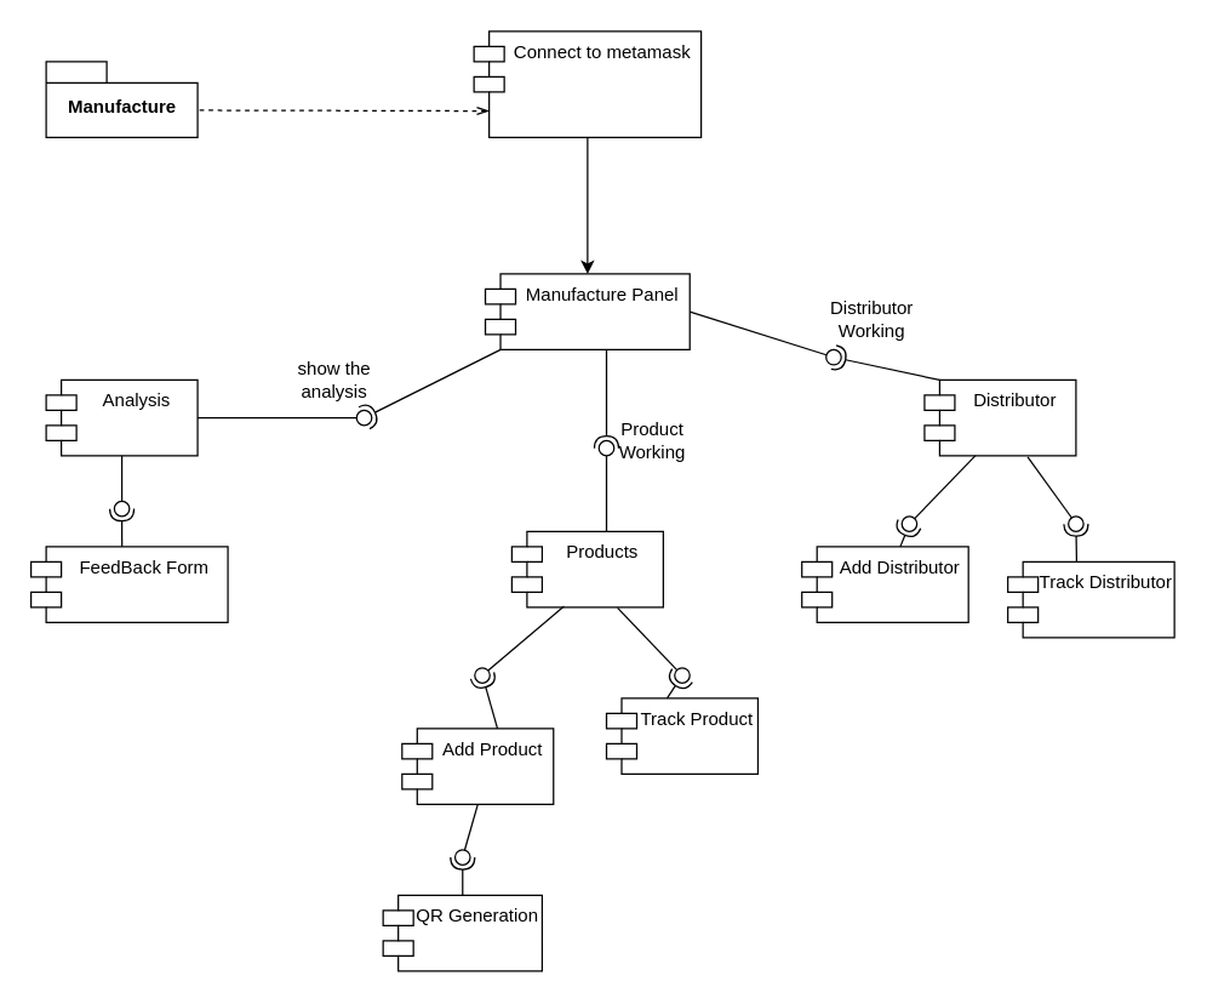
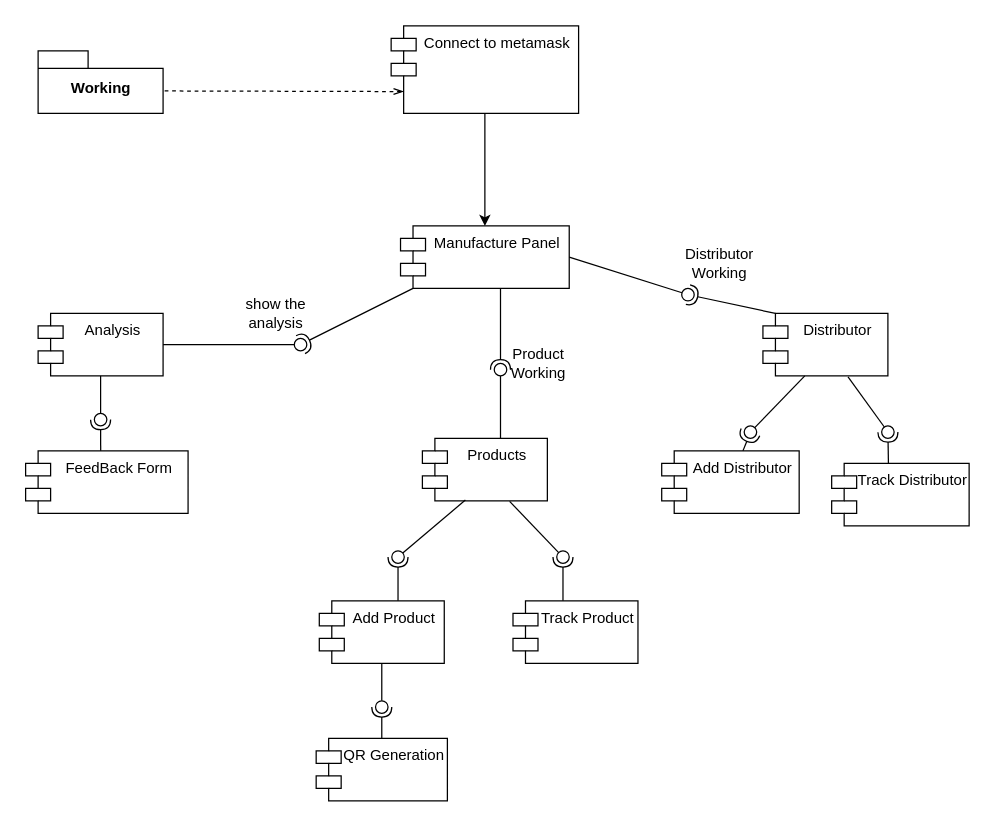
- <mxCell id="3" value="Manufacture" style="shape=folder;fontStyle=1;spacingTop=10;tabWidth=40;tabHeight=14;tabPosition=left;html=1;fontFamily=Helvetica;fontSize=12;fontColor=default;align=center;strokeColor=default;fillColor=default;" vertex="1" parent="1"><mxGeometry x="30" y="40" width="100" height="50" as="geometry" /></mxCell>
+ <mxCell id="3" value="Working" style="shape=folder;fontStyle=1;spacingTop=10;tabWidth=40;tabHeight=14;tabPosition=left;html=1;fontFamily=Helvetica;fontSize=12;fontColor=default;align=center;strokeColor=default;fillColor=default;" vertex="1" parent="1"><mxGeometry x="30" y="40" width="100" height="50" as="geometry" /></mxCell>
- <mxCell id="20" value="Track Product" style="shape=module;align=left;spacingLeft=20;align=center;verticalAlign=top;" vertex="1" parent="1"><mxGeometry x="400" y="460" width="100" height="50" as="geometry" /></mxCell>
+ <mxCell id="20" value="Track Product" style="shape=module;align=left;spacingLeft=20;align=center;verticalAlign=top;" vertex="1" parent="1"><mxGeometry x="410" y="480" width="100" height="50" as="geometry" /></mxCell>
- <mxCell id="19" value="Add Product" style="shape=module;align=left;spacingLeft=20;align=center;verticalAlign=top;" vertex="1" parent="1"><mxGeometry x="265" y="480" width="100" height="50" as="geometry" /></mxCell>
+ <mxCell id="19" value="Add Product" style="shape=module;align=left;spacingLeft=20;align=center;verticalAlign=top;" vertex="1" parent="1"><mxGeometry x="255" y="480" width="100" height="50" as="geometry" /></mxCell>
